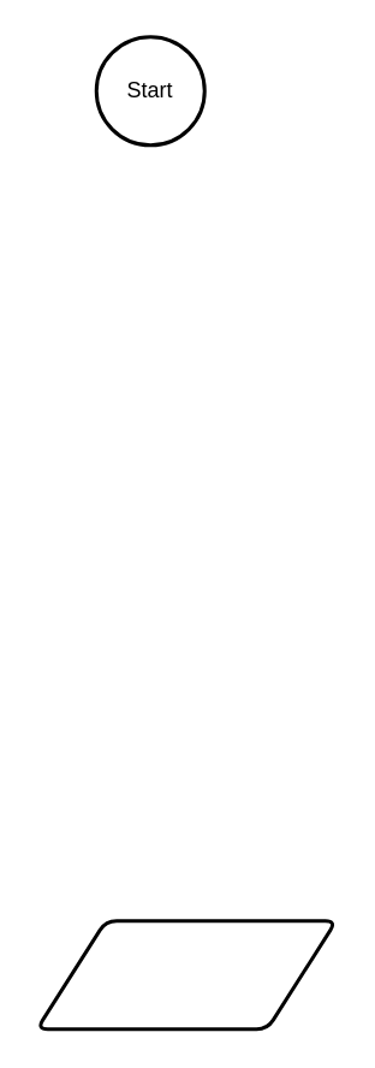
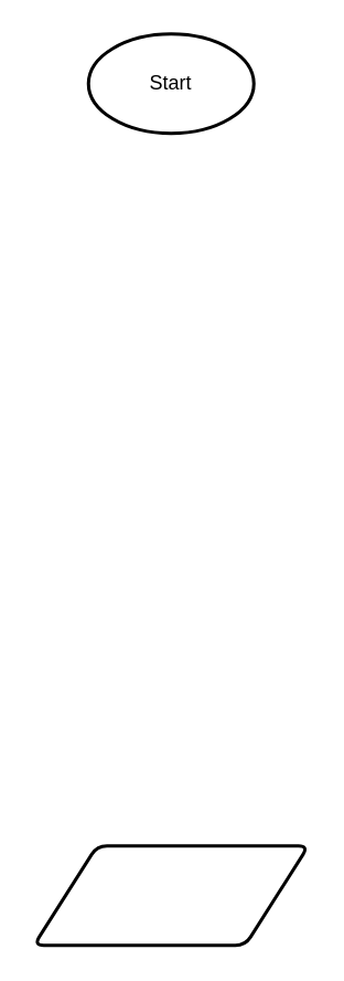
- <mxCell id="2" value="Start" style="strokeWidth=2;html=1;shape=mxgraph.flowchart.start_1;whiteSpace=wrap;" vertex="1" parent="1"><mxGeometry x="53" y="20" width="60" height="60" as="geometry" /></mxCell>
+ <mxCell id="2" value="Start" style="strokeWidth=2;html=1;shape=mxgraph.flowchart.start_1;whiteSpace=wrap;" vertex="1" parent="1"><mxGeometry x="53" width="100" height="60" as="geometry" y="20" /></mxCell>
